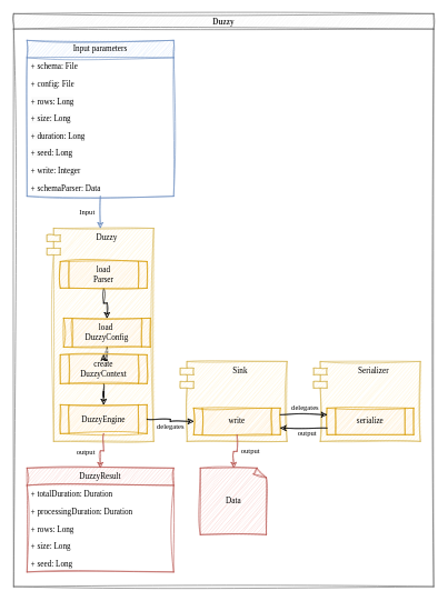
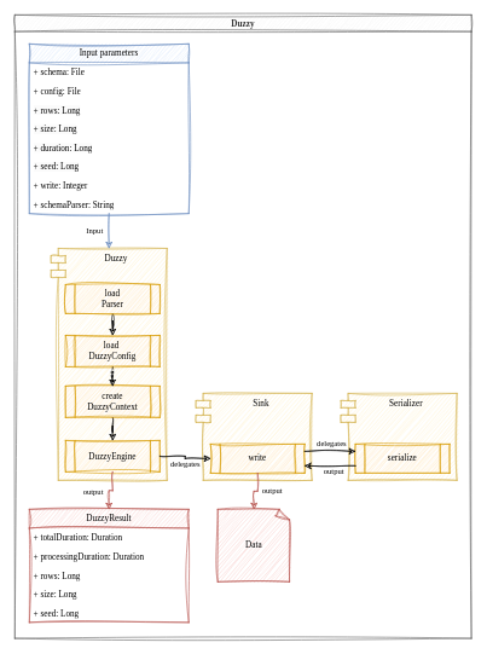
- <mxCell id="37" value="+ schemaParser: Data" style="text;strokeColor=none;fillColor=none;align=left;verticalAlign=top;spacingLeft=4;spacingRight=4;overflow=hidden;rotatable=0;points=[[0,0.5],[1,0.5]];portConstraint=eastwest;whiteSpace=wrap;html=1;fontFamily=Architects Daughter;fontSource=https%3A%2F%2Ffonts.googleapis.com%2Fcss%3Ffamily%3DArchitects%2BDaughter;" parent="29" vertex="1"><mxGeometry y="208" width="220" height="26" as="geometry" /></mxCell>
+ <mxCell id="37" value="+ schemaParser: String" style="text;strokeColor=none;fillColor=none;align=left;verticalAlign=top;spacingLeft=4;spacingRight=4;overflow=hidden;rotatable=0;points=[[0,0.5],[1,0.5]];portConstraint=eastwest;whiteSpace=wrap;html=1;fontFamily=Architects Daughter;fontSource=https%3A%2F%2Ffonts.googleapis.com%2Fcss%3Ffamily%3DArchitects%2BDaughter;" parent="29" vertex="1"><mxGeometry y="208" width="220" height="26" as="geometry" /></mxCell>
- <mxCell id="16" value="load&amp;nbsp;&lt;div&gt;DuzzyConfig&lt;/div&gt;" style="shape=process;whiteSpace=wrap;html=1;backgroundOutline=1;sketch=1;hachureGap=4;jiggle=2;curveFitting=1;fontFamily=Architects Daughter;fontSource=https%3A%2F%2Ffonts.googleapis.com%2Fcss%3Ffamily%3DArchitects%2BDaughter;fillColor=#ffe6cc;strokeColor=#d79b00;" parent="11" vertex="1"><mxGeometry x="25" y="135" width="130" height="43.33" as="geometry" /></mxCell>
+ <mxCell id="16" value="load&amp;nbsp;&lt;div&gt;DuzzyConfig&lt;/div&gt;" style="shape=process;whiteSpace=wrap;html=1;backgroundOutline=1;sketch=1;hachureGap=4;jiggle=2;curveFitting=1;fontFamily=Architects Daughter;fontSource=https%3A%2F%2Ffonts.googleapis.com%2Fcss%3Ffamily%3DArchitects%2BDaughter;fillColor=#ffe6cc;strokeColor=#d79b00;" parent="11" vertex="1"><mxGeometry x="20" y="120" width="130" height="43.33" as="geometry" /></mxCell>
